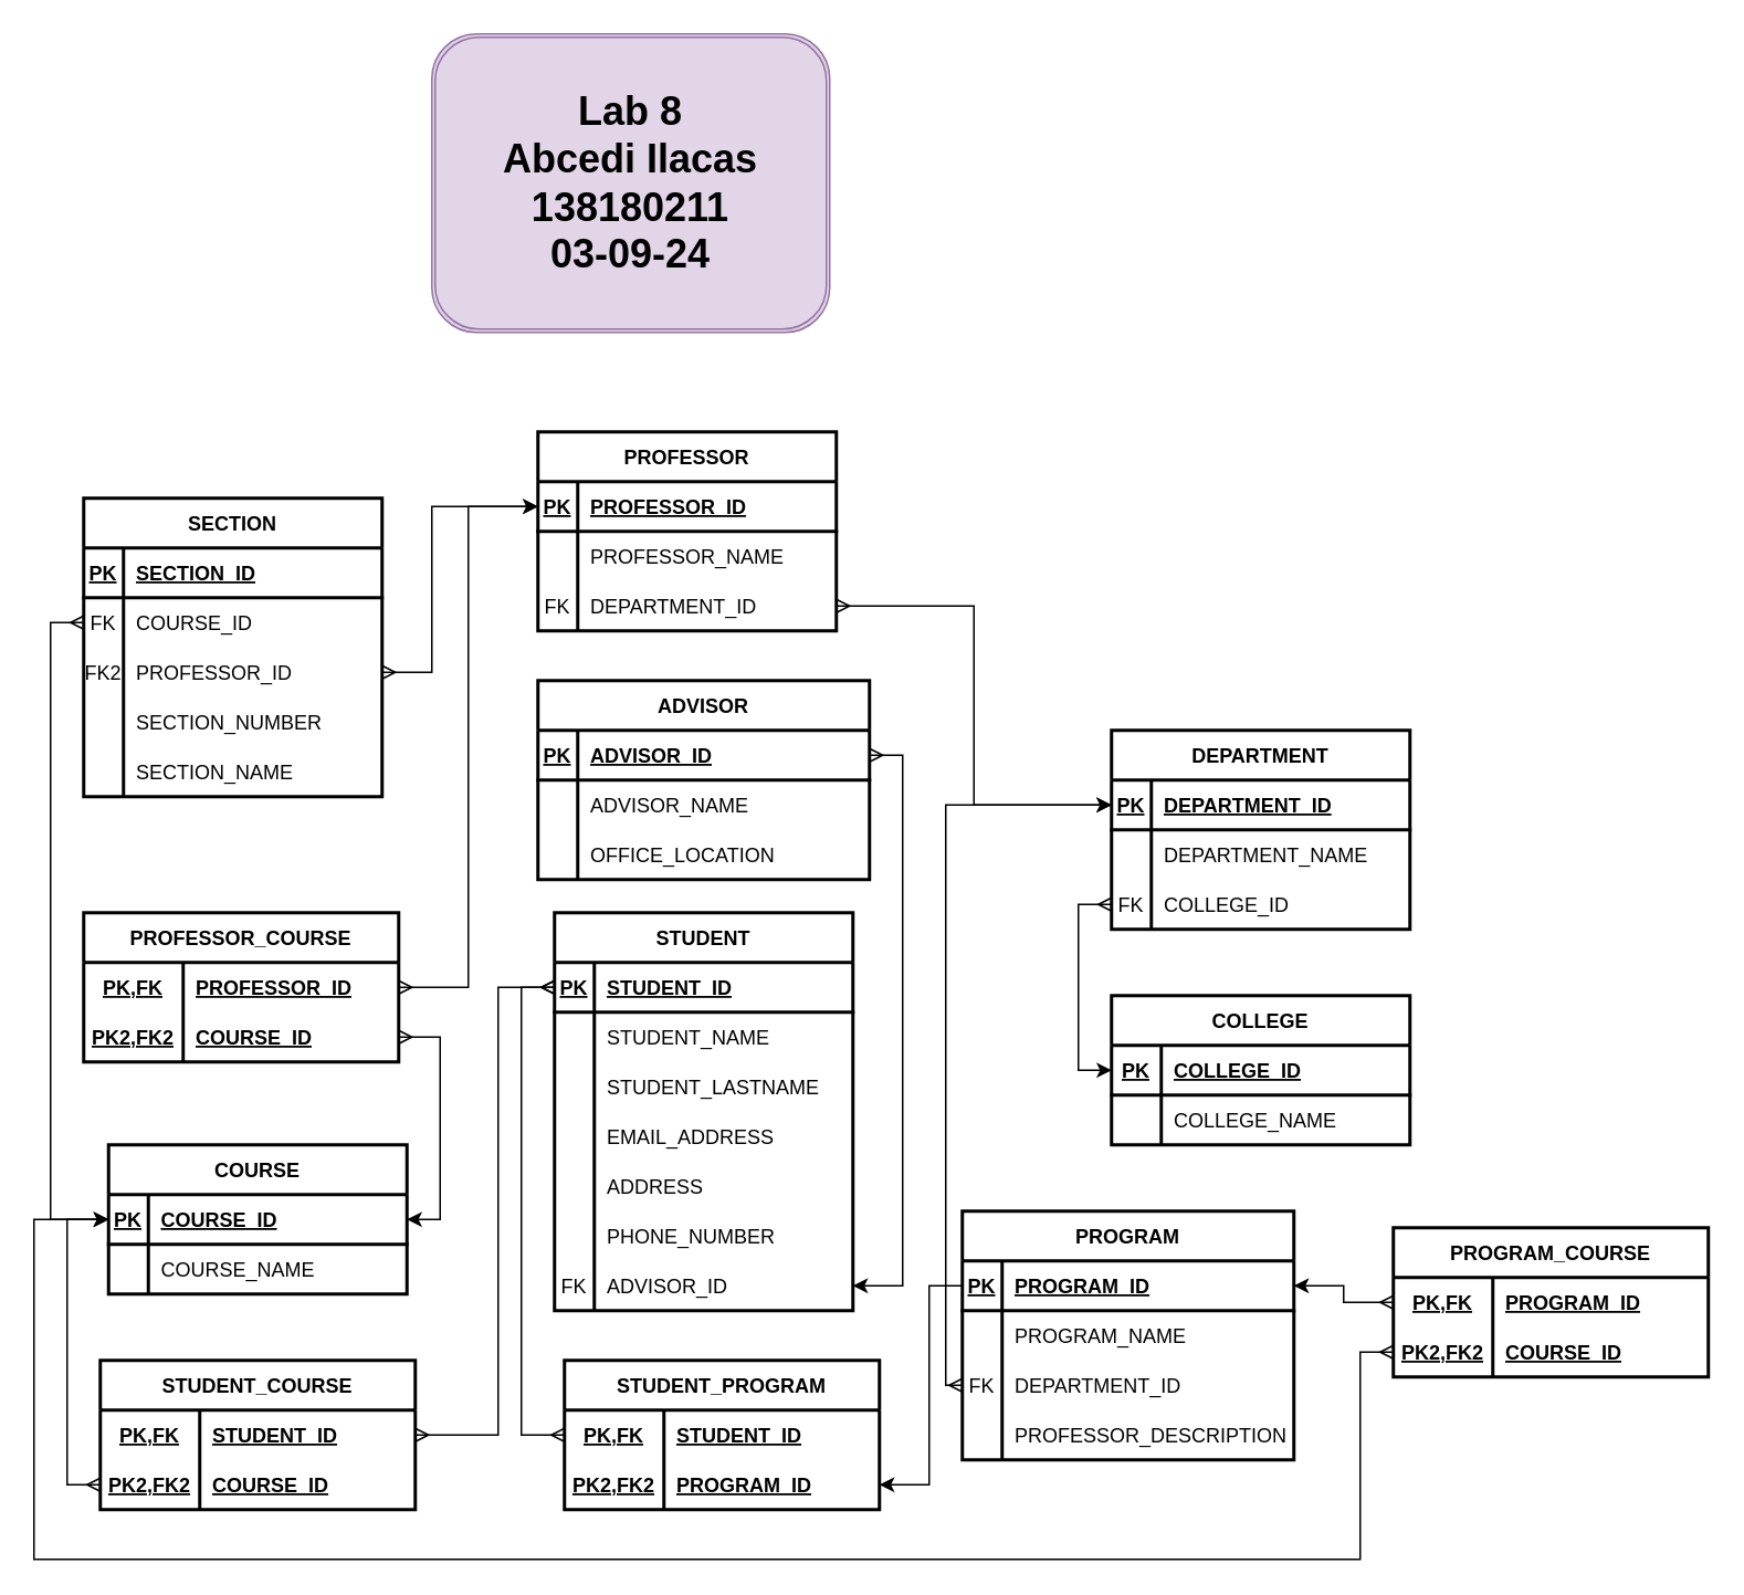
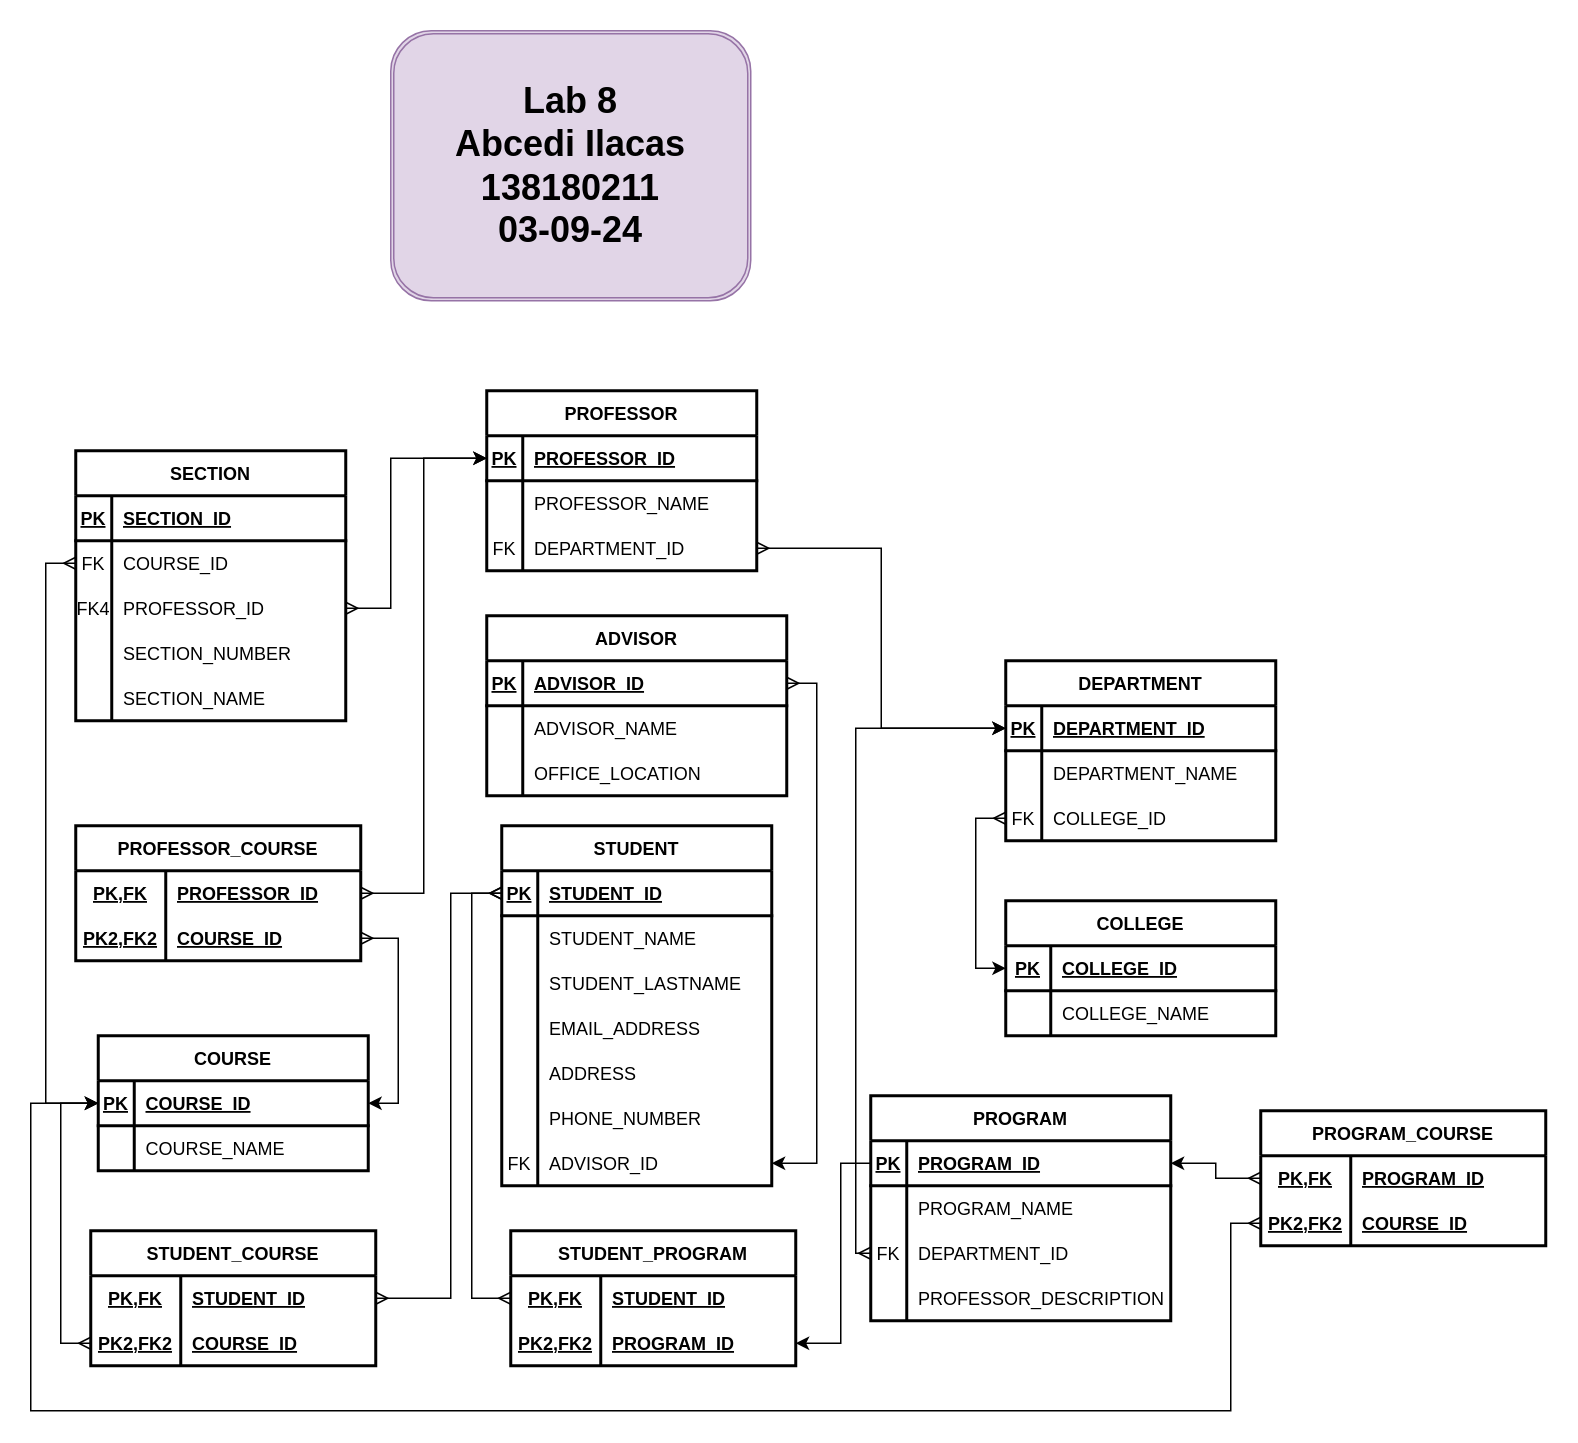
- <mxCell id="38" value="FK2" style="shape=partialRectangle;connectable=1;fillColor=none;top=0;left=0;bottom=0;right=0;editable=1;overflow=hidden;strokeWidth=2;fontStyle=0;movable=1;resizable=1;rotatable=1;deletable=1;locked=0;" parent="37" vertex="1"><mxGeometry width="24" height="30" as="geometry"><mxRectangle width="24" height="30" as="alternateBounds" /></mxGeometry></mxCell>
+ <mxCell id="38" value="FK4" style="shape=partialRectangle;connectable=1;fillColor=none;top=0;left=0;bottom=0;right=0;editable=1;overflow=hidden;strokeWidth=2;fontStyle=0;movable=1;resizable=1;rotatable=1;deletable=1;locked=0;" parent="37" vertex="1"><mxGeometry width="24" height="30" as="geometry"><mxRectangle width="24" height="30" as="alternateBounds" /></mxGeometry></mxCell>
